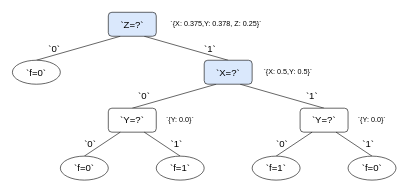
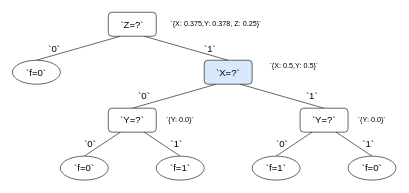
- <mxCell id="4" value="&lt;font style=&quot;font-size: 16px&quot;&gt;`Z=?`&lt;/font&gt;" style="rounded=1;whiteSpace=wrap;html=1;fillColor=#dae8fc;" vertex="1" parent="1"><mxGeometry x="180" y="20" width="80" height="40" as="geometry" /></mxCell>
+ <mxCell id="4" value="&lt;font style=&quot;font-size: 16px&quot;&gt;`Z=?`&lt;/font&gt;" style="rounded=1;whiteSpace=wrap;html=1;" vertex="1" parent="1"><mxGeometry x="180" y="20" width="80" height="40" as="geometry" /></mxCell>
- <mxCell id="28" value="&lt;font style=&quot;font-size: 12px&quot;&gt;`{X: 0.5,Y: 0.5}`&lt;/font&gt;" style="text;html=1;strokeColor=none;fillColor=none;align=center;verticalAlign=middle;whiteSpace=wrap;rounded=0;" vertex="1" parent="1"><mxGeometry x="420" y="110" width="120" height="20" as="geometry" /></mxCell>
+ <mxCell id="28" value="&lt;font style=&quot;font-size: 12px&quot;&gt;`{X: 0.5,Y: 0.5}`&lt;/font&gt;" style="text;html=1;strokeColor=none;fillColor=none;align=center;verticalAlign=middle;whiteSpace=wrap;rounded=0;" vertex="1" parent="1"><mxGeometry x="430" y="100" width="120" height="20" as="geometry" /></mxCell>
